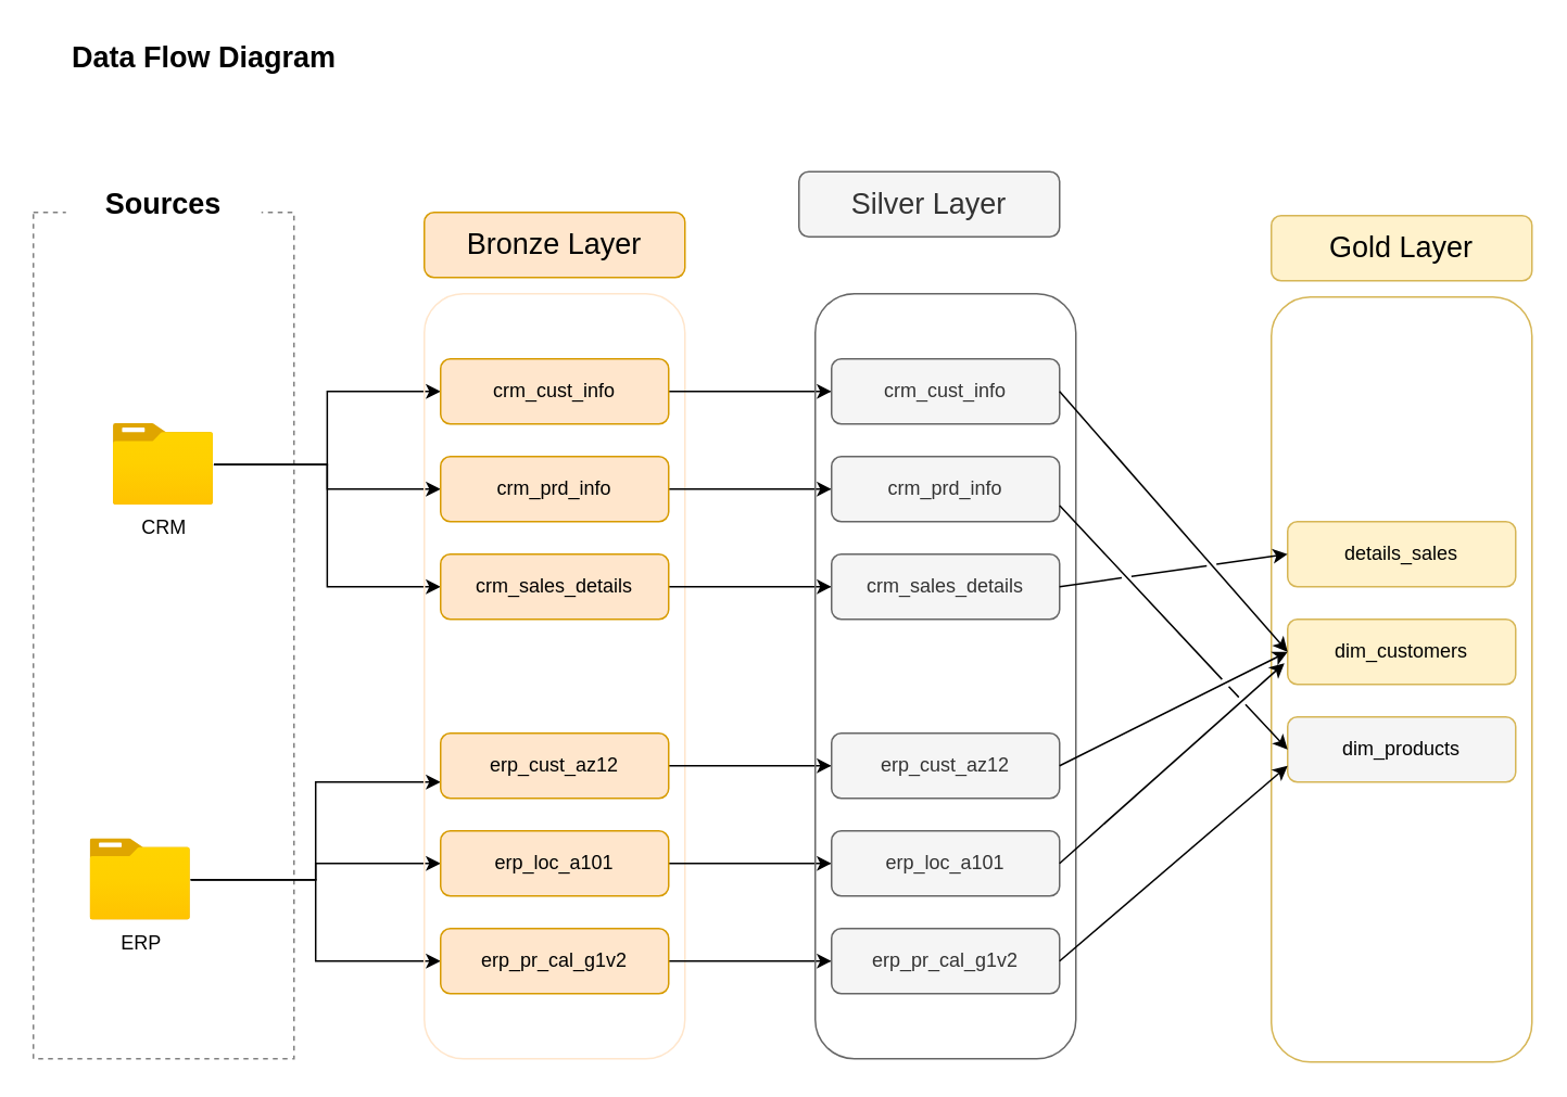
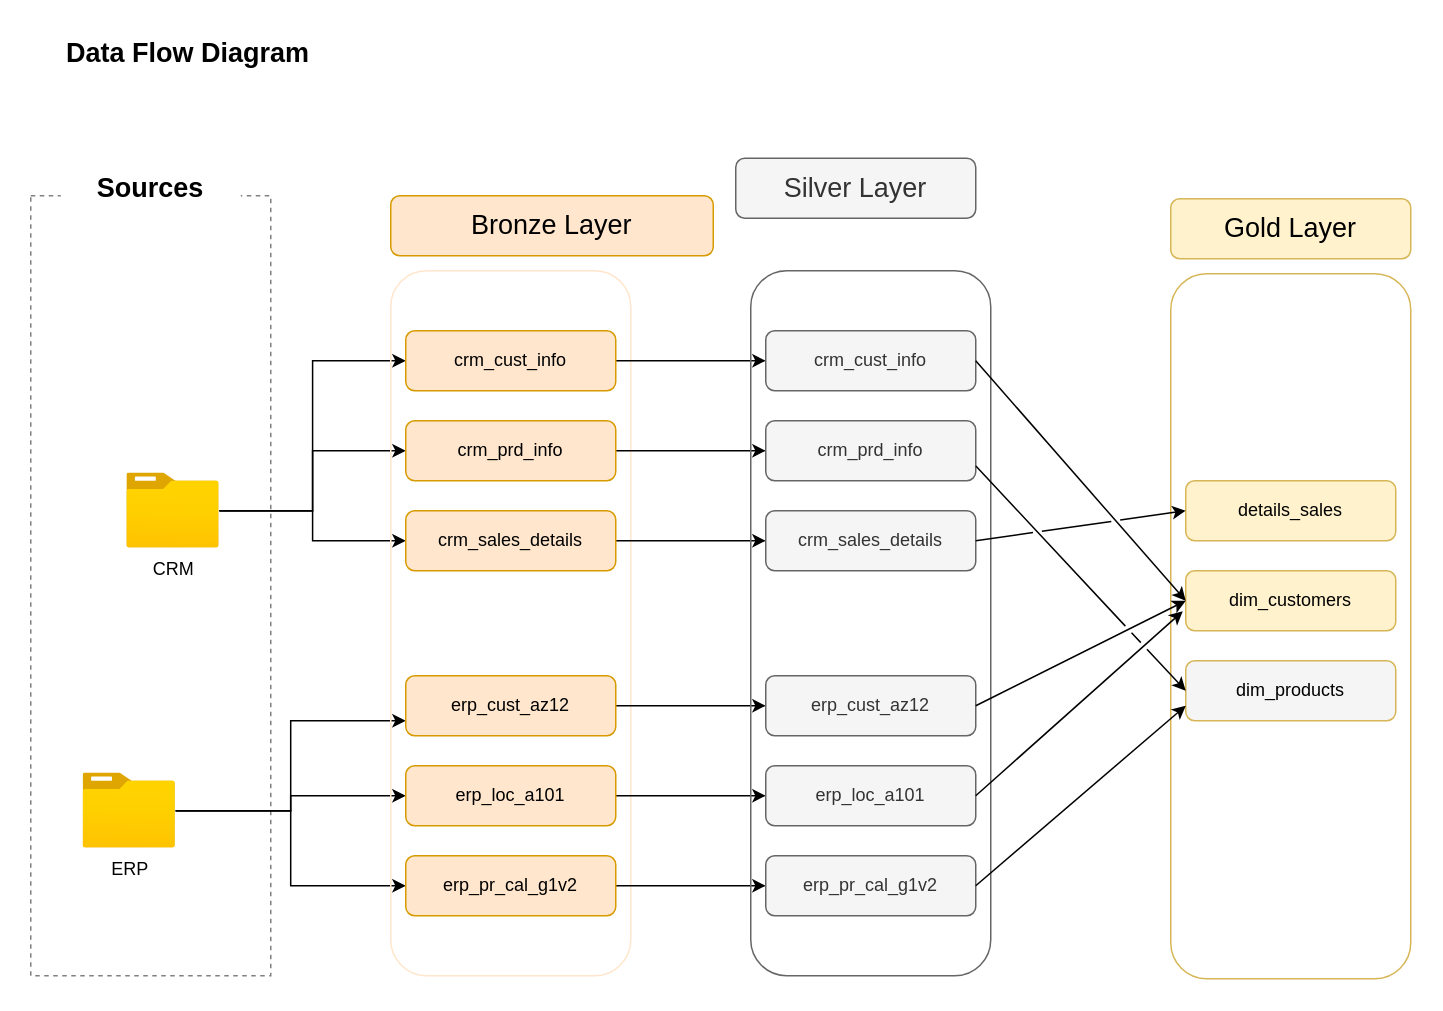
- <mxCell id="13" value="Bronze Layer" style="rounded=1;whiteSpace=wrap;html=1;fontSize=18;fillColor=#ffe6cc;strokeColor=#d79b00;gradientColor=none;" parent="1" vertex="1"><mxGeometry x="260" y="130" width="160" height="40" as="geometry" /></mxCell>
+ <mxCell id="13" value="Bronze Layer" style="rounded=1;whiteSpace=wrap;html=1;fontSize=18;fillColor=#ffe6cc;strokeColor=#d79b00;gradientColor=none;" parent="1" vertex="1"><mxGeometry x="260" y="130" width="215" height="40" as="geometry" /></mxCell>
- <mxCell id="8" value="CRM" style="image;aspect=fixed;html=1;points=[];align=center;fontSize=12;image=img/lib/azure2/general/Folder_Blank.svg;" parent="1" vertex="1"><mxGeometry x="69.19" y="260" width="61.61" height="50" as="geometry" /></mxCell>
+ <mxCell id="8" value="CRM" style="image;aspect=fixed;html=1;points=[];align=center;fontSize=12;image=img/lib/azure2/general/Folder_Blank.svg;" parent="1" vertex="1"><mxGeometry x="84.19" y="315" width="61.61" height="50" as="geometry" /></mxCell>
